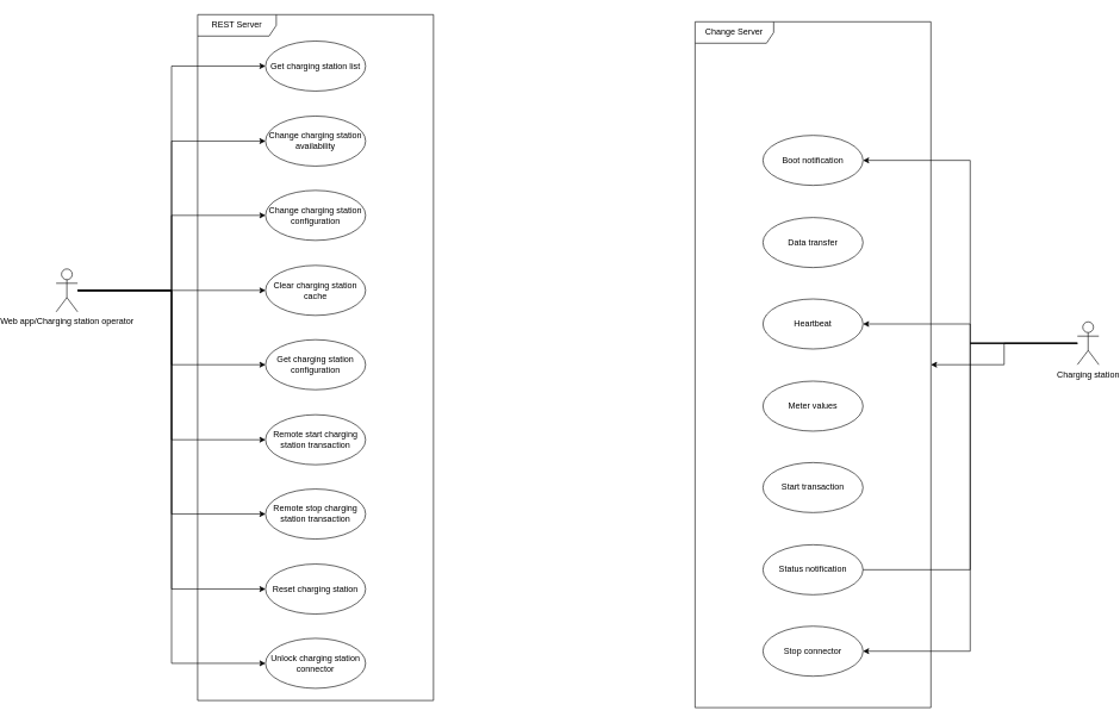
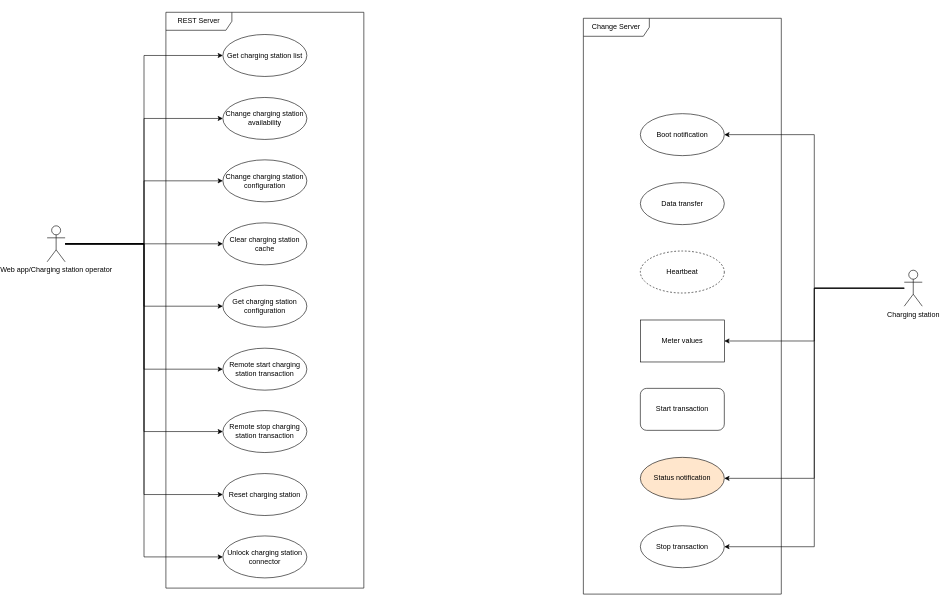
- <mxCell id="29" value="Heartbeat" style="ellipse;whiteSpace=wrap;html=1;" vertex="1" parent="1"><mxGeometry x="1009" y="418" width="140" height="70" as="geometry" /></mxCell>
+ <mxCell id="29" value="Heartbeat" style="ellipse;whiteSpace=wrap;html=1;dashed=1;" vertex="1" parent="1"><mxGeometry x="1009" y="418" width="140" height="70" as="geometry" /></mxCell>
- <mxCell id="31" style="edgeStyle=orthogonalEdgeStyle;rounded=0;orthogonalLoop=1;jettySize=auto;html=1;" edge="1" parent="1" source="35" target="29"><mxGeometry relative="1" as="geometry" /></mxCell>
- <mxCell id="32" style="edgeStyle=orthogonalEdgeStyle;rounded=0;orthogonalLoop=1;jettySize=auto;html=1;" edge="1" parent="1" source="35" target="22"><mxGeometry relative="1" as="geometry" /></mxCell>
+ <mxCell id="32" style="edgeStyle=orthogonalEdgeStyle;rounded=0;orthogonalLoop=1;jettySize=auto;html=1;entryX=1;entryY=0.5;entryDx=0;entryDy=0;" edge="1" parent="1" source="35" target="25"><mxGeometry relative="1" as="geometry" /></mxCell>
- <mxCell id="25" value="Meter values" style="ellipse;whiteSpace=wrap;html=1;" vertex="1" parent="1"><mxGeometry x="1009" y="533" width="140" height="70" as="geometry" /></mxCell>
+ <mxCell id="25" value="Meter values" style="whiteSpace=wrap;html=1;rounded=0;" vertex="1" parent="1"><mxGeometry x="1009" y="533" width="140" height="70" as="geometry" /></mxCell>
- <mxCell id="26" value="Start transaction" style="ellipse;whiteSpace=wrap;html=1;" vertex="1" parent="1"><mxGeometry x="1009" y="647" width="140" height="70" as="geometry" /></mxCell>
+ <mxCell id="26" value="Start transaction" style="whiteSpace=wrap;html=1;rounded=1;" vertex="1" parent="1"><mxGeometry x="1009" y="647" width="140" height="70" as="geometry" /></mxCell>
- <mxCell id="27" value="Status notification" style="ellipse;whiteSpace=wrap;html=1;" vertex="1" parent="1"><mxGeometry x="1009" y="762" width="140" height="70" as="geometry" /></mxCell>
+ <mxCell id="27" value="Status notification" style="ellipse;whiteSpace=wrap;html=1;fillColor=#ffe6cc;" vertex="1" parent="1"><mxGeometry x="1009" y="762" width="140" height="70" as="geometry" /></mxCell>
- <mxCell id="33" style="edgeStyle=orthogonalEdgeStyle;rounded=0;orthogonalLoop=1;jettySize=auto;html=1;entryX=1;entryY=0.5;entryDx=0;entryDy=0;endArrow=none;" edge="1" parent="1" source="35" target="27"><mxGeometry relative="1" as="geometry" /></mxCell>
+ <mxCell id="33" style="edgeStyle=orthogonalEdgeStyle;rounded=0;orthogonalLoop=1;jettySize=auto;html=1;entryX=1;entryY=0.5;entryDx=0;entryDy=0;" edge="1" parent="1" source="35" target="27"><mxGeometry relative="1" as="geometry" /></mxCell>
- <mxCell id="28" value="Stop connector" style="ellipse;whiteSpace=wrap;html=1;" vertex="1" parent="1"><mxGeometry x="1009" y="876" width="140" height="70" as="geometry" /></mxCell>
+ <mxCell id="28" value="Stop transaction" style="ellipse;whiteSpace=wrap;html=1;" vertex="1" parent="1"><mxGeometry x="1009" y="876" width="140" height="70" as="geometry" /></mxCell>
